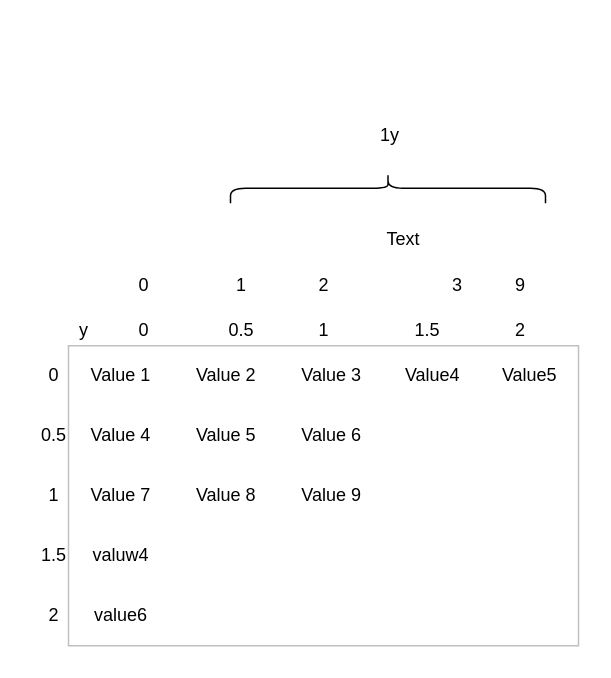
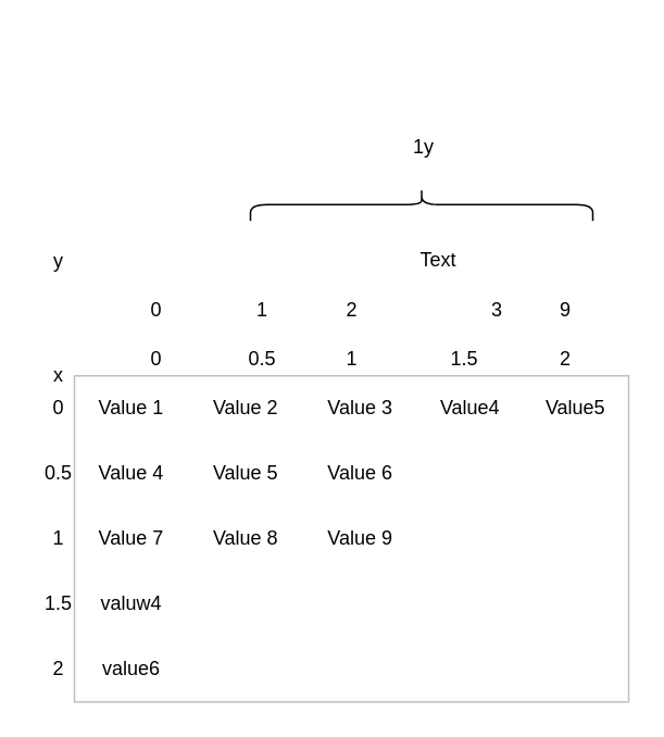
- <mxCell id="14" value="y" style="text;html=1;align=center;verticalAlign=middle;resizable=0;points=[];autosize=1;" vertex="1" parent="1"><mxGeometry x="45" y="210" width="20" height="20" as="geometry" /></mxCell>
+ <mxCell id="14" value="y" style="text;html=1;align=center;verticalAlign=middle;resizable=0;points=[];autosize=1;" vertex="1" parent="1"><mxGeometry x="25" y="150" width="20" height="20" as="geometry" /></mxCell>
+ <mxCell id="13" value="x" style="text;html=1;align=center;verticalAlign=middle;resizable=0;points=[];autosize=1;" vertex="1" parent="1"><mxGeometry x="25" y="220" width="20" height="20" as="geometry" /></mxCell>
